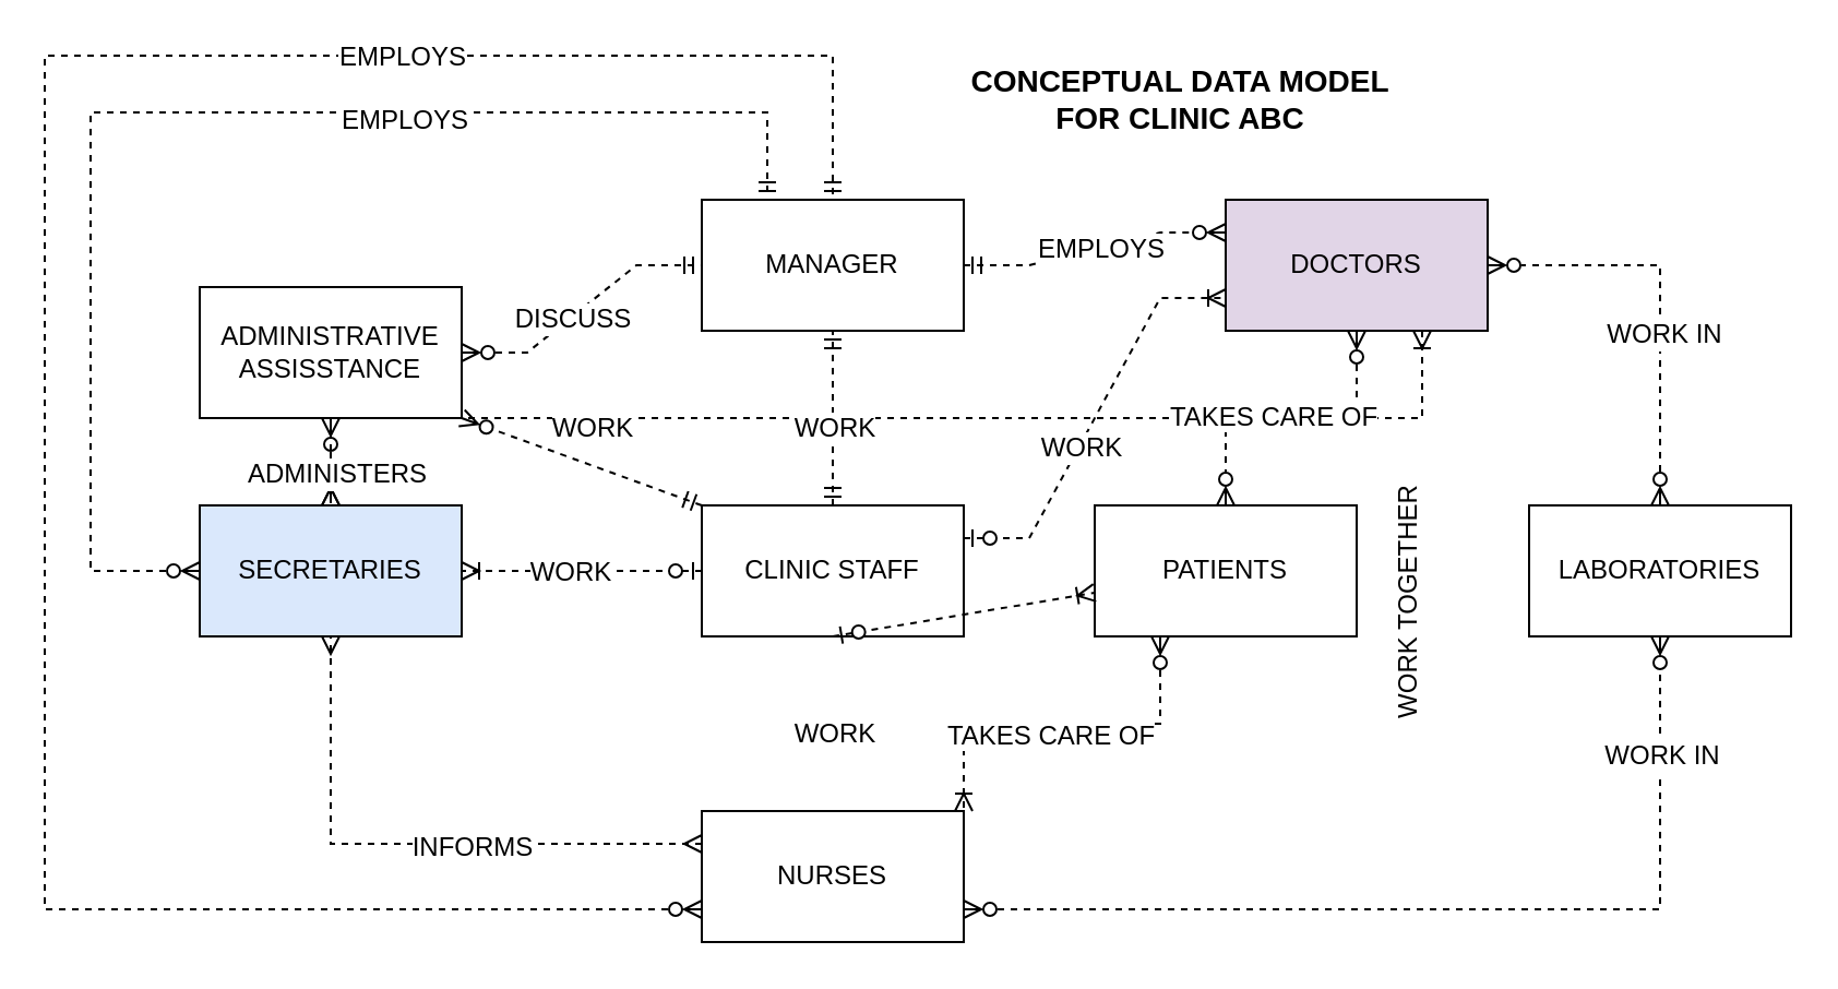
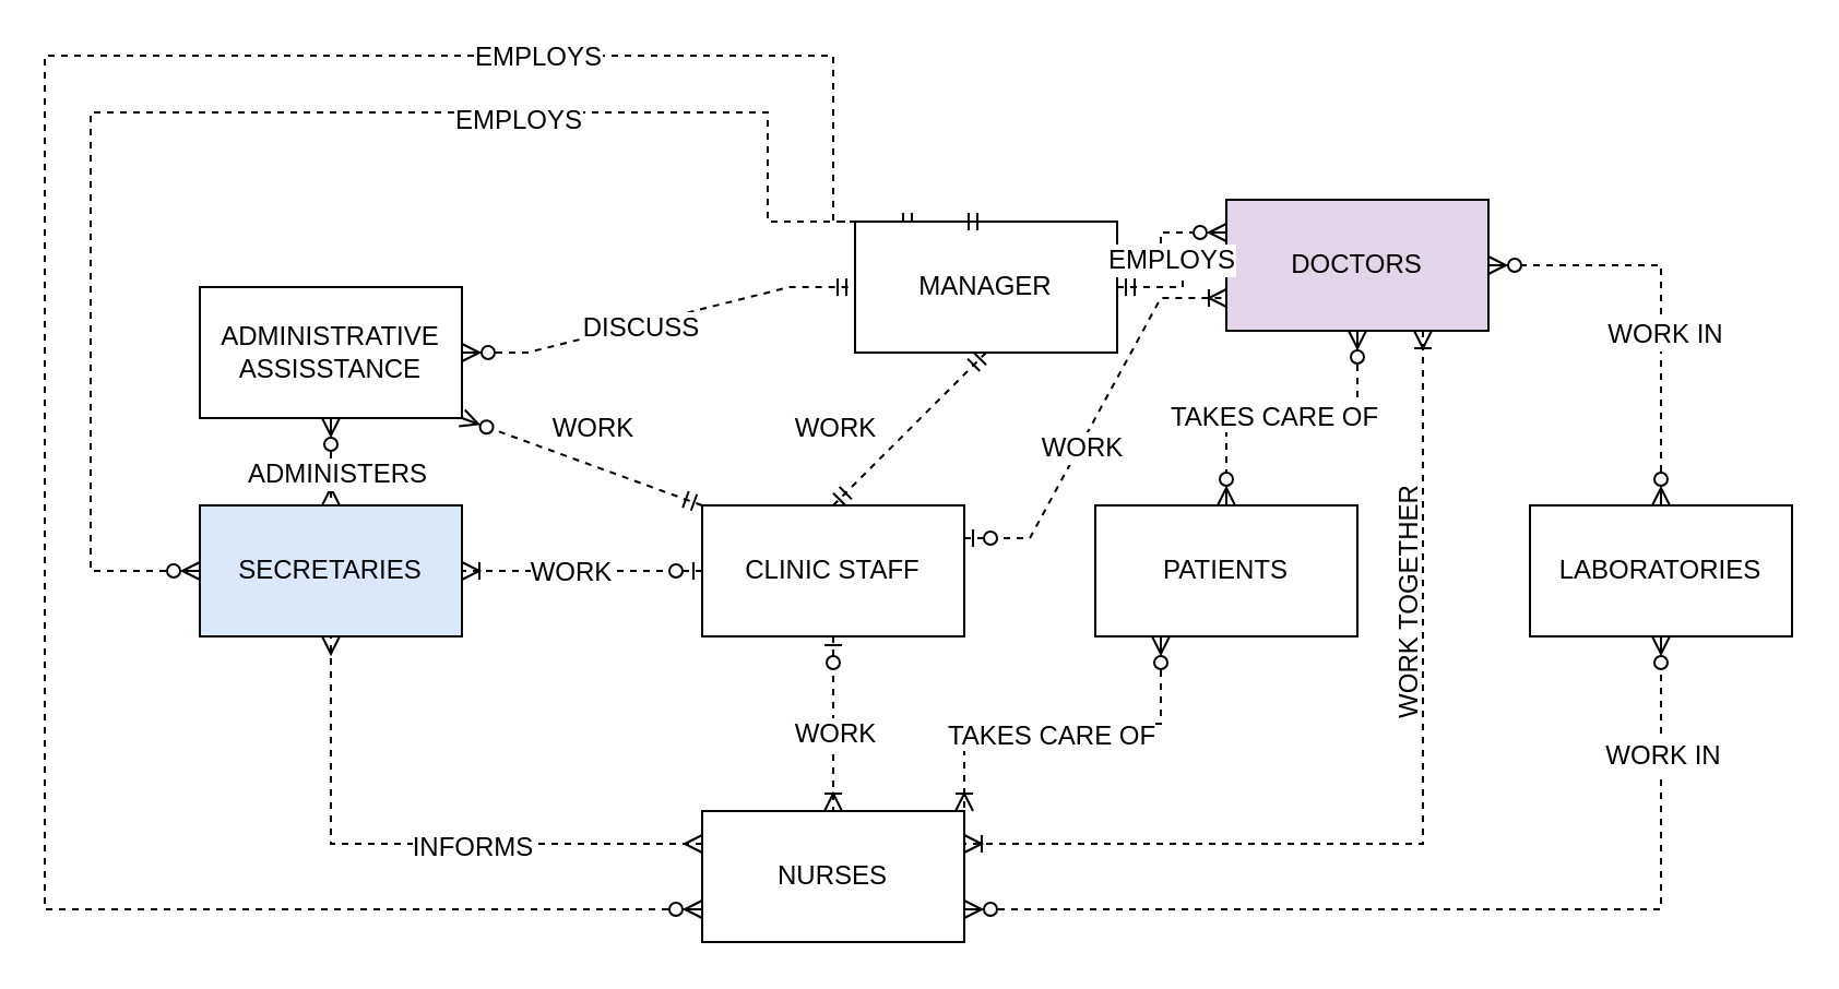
- <mxCell id="34" value="&lt;b style=&quot;font-size: 14px;&quot;&gt;CONCEPTUAL DATA MODEL&lt;br&gt;FOR CLINIC ABC&lt;/b&gt;" style="text;html=1;align=center;verticalAlign=middle;resizable=0;points=[];autosize=1;strokeColor=none;fillColor=none;" vertex="1" parent="1"><mxGeometry x="430" y="20" width="220" height="50" as="geometry" /></mxCell>
- <mxCell id="10" value="MANAGER" style="rounded=0;whiteSpace=wrap;html=1;" vertex="1" parent="1"><mxGeometry x="321" y="91" width="120" height="60" as="geometry" /></mxCell>
+ <mxCell id="10" value="MANAGER" style="rounded=0;whiteSpace=wrap;html=1;" vertex="1" parent="1"><mxGeometry x="391" y="101" width="120" height="60" as="geometry" /></mxCell>
- <mxCell id="2" style="edgeStyle=orthogonalEdgeStyle;rounded=0;orthogonalLoop=1;jettySize=auto;html=1;exitX=0.75;exitY=1;exitDx=0;exitDy=0;dashed=1;startArrow=ERoneToMany;startFill=0;endArrow=ERoneToMany;endFill=0;" edge="1" parent="1" source="3" target="8"><mxGeometry relative="1" as="geometry" /></mxCell>
+ <mxCell id="2" style="edgeStyle=orthogonalEdgeStyle;rounded=0;orthogonalLoop=1;jettySize=auto;html=1;exitX=0.75;exitY=1;exitDx=0;exitDy=0;entryX=1;entryY=0.25;entryDx=0;entryDy=0;dashed=1;startArrow=ERoneToMany;startFill=0;endArrow=ERoneToMany;endFill=0;" edge="1" parent="1" source="3" target="5"><mxGeometry relative="1" as="geometry" /></mxCell>
- <mxCell id="22" value="" style="fontSize=12;html=1;endArrow=ERoneToMany;startArrow=ERzeroToOne;rounded=0;exitX=0.5;exitY=1;exitDx=0;exitDy=0;dashed=1;" edge="1" parent="1" source="12" target="11"><mxGeometry width="100" height="100" relative="1" as="geometry"><mxPoint x="451" y="241" as="sourcePoint" /><mxPoint x="571" y="131" as="targetPoint" /></mxGeometry></mxCell>
+ <mxCell id="22" value="" style="fontSize=12;html=1;endArrow=ERoneToMany;startArrow=ERzeroToOne;rounded=0;entryX=0.5;entryY=0;entryDx=0;entryDy=0;exitX=0.5;exitY=1;exitDx=0;exitDy=0;dashed=1;" edge="1" parent="1" source="12" target="5"><mxGeometry width="100" height="100" relative="1" as="geometry"><mxPoint x="451" y="241" as="sourcePoint" /><mxPoint x="571" y="131" as="targetPoint" /></mxGeometry></mxCell>
